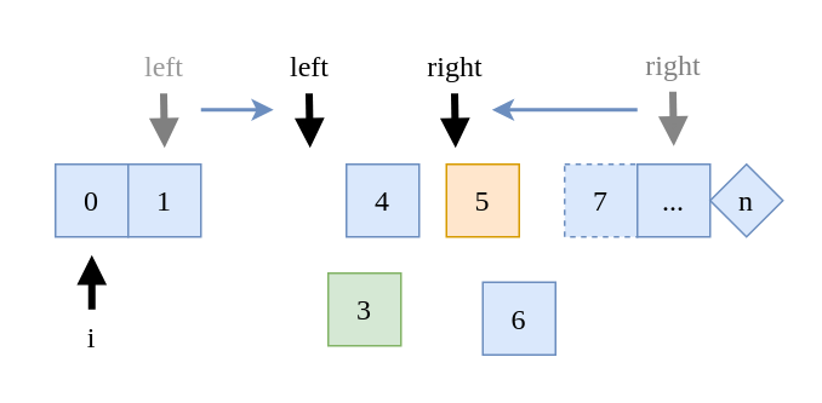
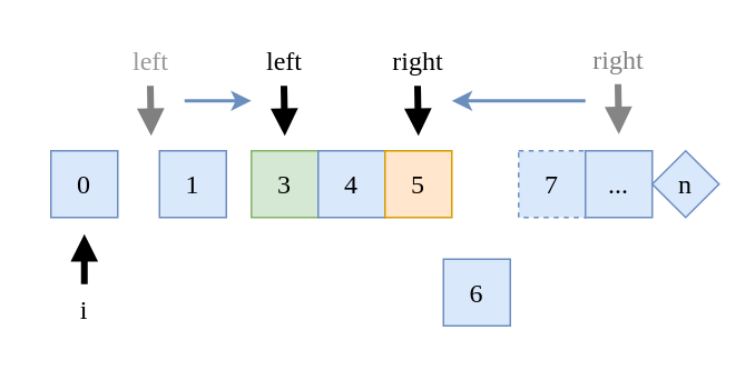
- <mxCell id="3" value="1" style="rounded=0;whiteSpace=wrap;html=1;shadow=0;strokeColor=#6c8ebf;strokeWidth=1;fontFamily=Ubuntu;fontSize=16;fontStyle=0;fillColor=#dae8fc;" parent="1" vertex="1"><mxGeometry x="70" y="90" width="40" height="40" as="geometry" /></mxCell>
+ <mxCell id="3" value="1" style="rounded=0;whiteSpace=wrap;html=1;shadow=0;strokeColor=#6c8ebf;strokeWidth=1;fontFamily=Ubuntu;fontSize=16;fontStyle=0;fillColor=#dae8fc;" parent="1" vertex="1"><mxGeometry x="95" y="90" width="40" height="40" as="geometry" /></mxCell>
- <mxCell id="6" value="5" style="rounded=0;whiteSpace=wrap;html=1;shadow=0;strokeColor=#d79b00;strokeWidth=1;fontFamily=Ubuntu;fontSize=16;fontStyle=0;fillColor=#ffe6cc;" parent="1" vertex="1"><mxGeometry x="245" y="90" width="40" height="40" as="geometry" /></mxCell>
+ <mxCell id="6" value="5" style="rounded=0;whiteSpace=wrap;html=1;shadow=0;strokeColor=#d79b00;strokeWidth=1;fontFamily=Ubuntu;fontSize=16;fontStyle=0;fillColor=#ffe6cc;" parent="1" vertex="1"><mxGeometry x="230" y="90" width="40" height="40" as="geometry" /></mxCell>
- <mxCell id="4" value="3" style="rounded=0;whiteSpace=wrap;html=1;shadow=0;strokeWidth=1;fontFamily=Ubuntu;fontSize=16;fontStyle=0;fillColor=#d5e8d4;strokeColor=#82b366;" parent="1" vertex="1"><mxGeometry x="180" y="150" width="40" height="40" as="geometry" /></mxCell>
+ <mxCell id="4" value="3" style="rounded=0;whiteSpace=wrap;html=1;shadow=0;strokeWidth=1;fontFamily=Ubuntu;fontSize=16;fontStyle=0;fillColor=#d5e8d4;strokeColor=#82b366;" parent="1" vertex="1"><mxGeometry x="150" y="90" width="40" height="40" as="geometry" /></mxCell>
